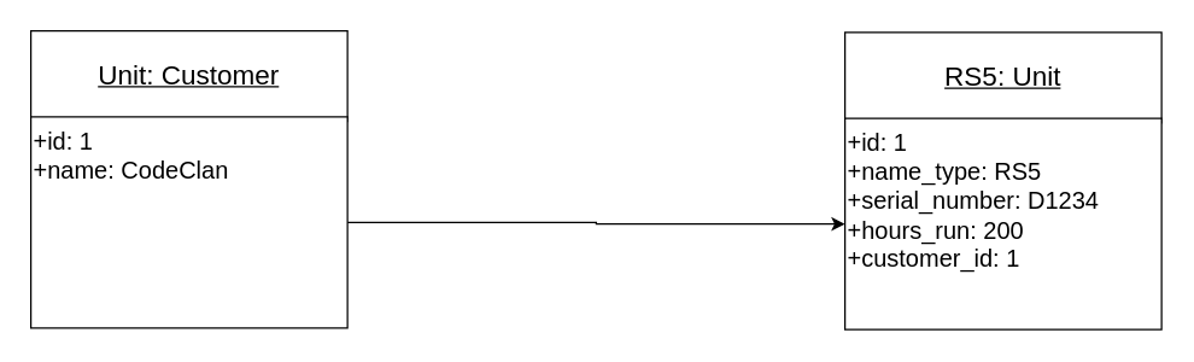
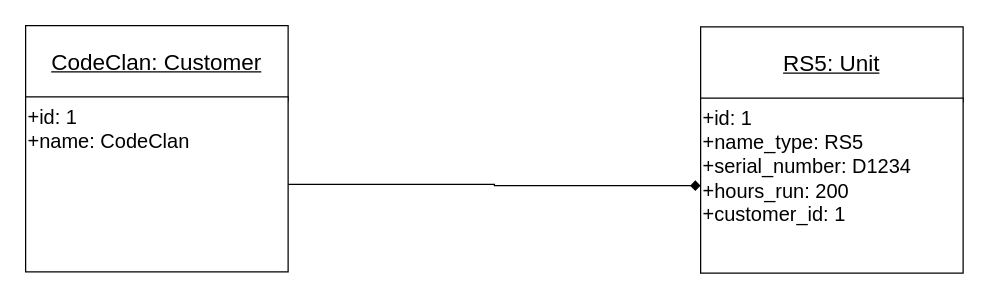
- <mxCell id="2" value="&lt;u&gt;&lt;font style=&quot;font-size: 18px&quot;&gt;Unit: Customer&lt;/font&gt;&lt;/u&gt;" style="rounded=0;whiteSpace=wrap;html=1;" parent="1" vertex="1"><mxGeometry x="20" y="20" width="210" height="60" as="geometry" /></mxCell>
+ <mxCell id="2" value="&lt;u&gt;&lt;font style=&quot;font-size: 18px&quot;&gt;CodeClan: Customer&lt;/font&gt;&lt;/u&gt;" style="rounded=0;whiteSpace=wrap;html=1;" parent="1" vertex="1"><mxGeometry x="20" y="20" width="210" height="60" as="geometry" /></mxCell>
- <mxCell id="3" style="edgeStyle=orthogonalEdgeStyle;rounded=0;orthogonalLoop=1;jettySize=auto;html=1;exitX=1;exitY=0.5;exitDx=0;exitDy=0;entryX=0;entryY=0.5;entryDx=0;entryDy=0;fontSize=16;" edge="1" parent="1" source="4" target="6"><mxGeometry relative="1" as="geometry" /></mxCell>
+ <mxCell id="3" style="edgeStyle=orthogonalEdgeStyle;rounded=0;orthogonalLoop=1;jettySize=auto;html=1;exitX=1;exitY=0.5;exitDx=0;exitDy=0;entryX=0;entryY=0.5;entryDx=0;entryDy=0;fontSize=16;endArrow=diamond;" edge="1" parent="1" source="4" target="6"><mxGeometry relative="1" as="geometry" /></mxCell>
